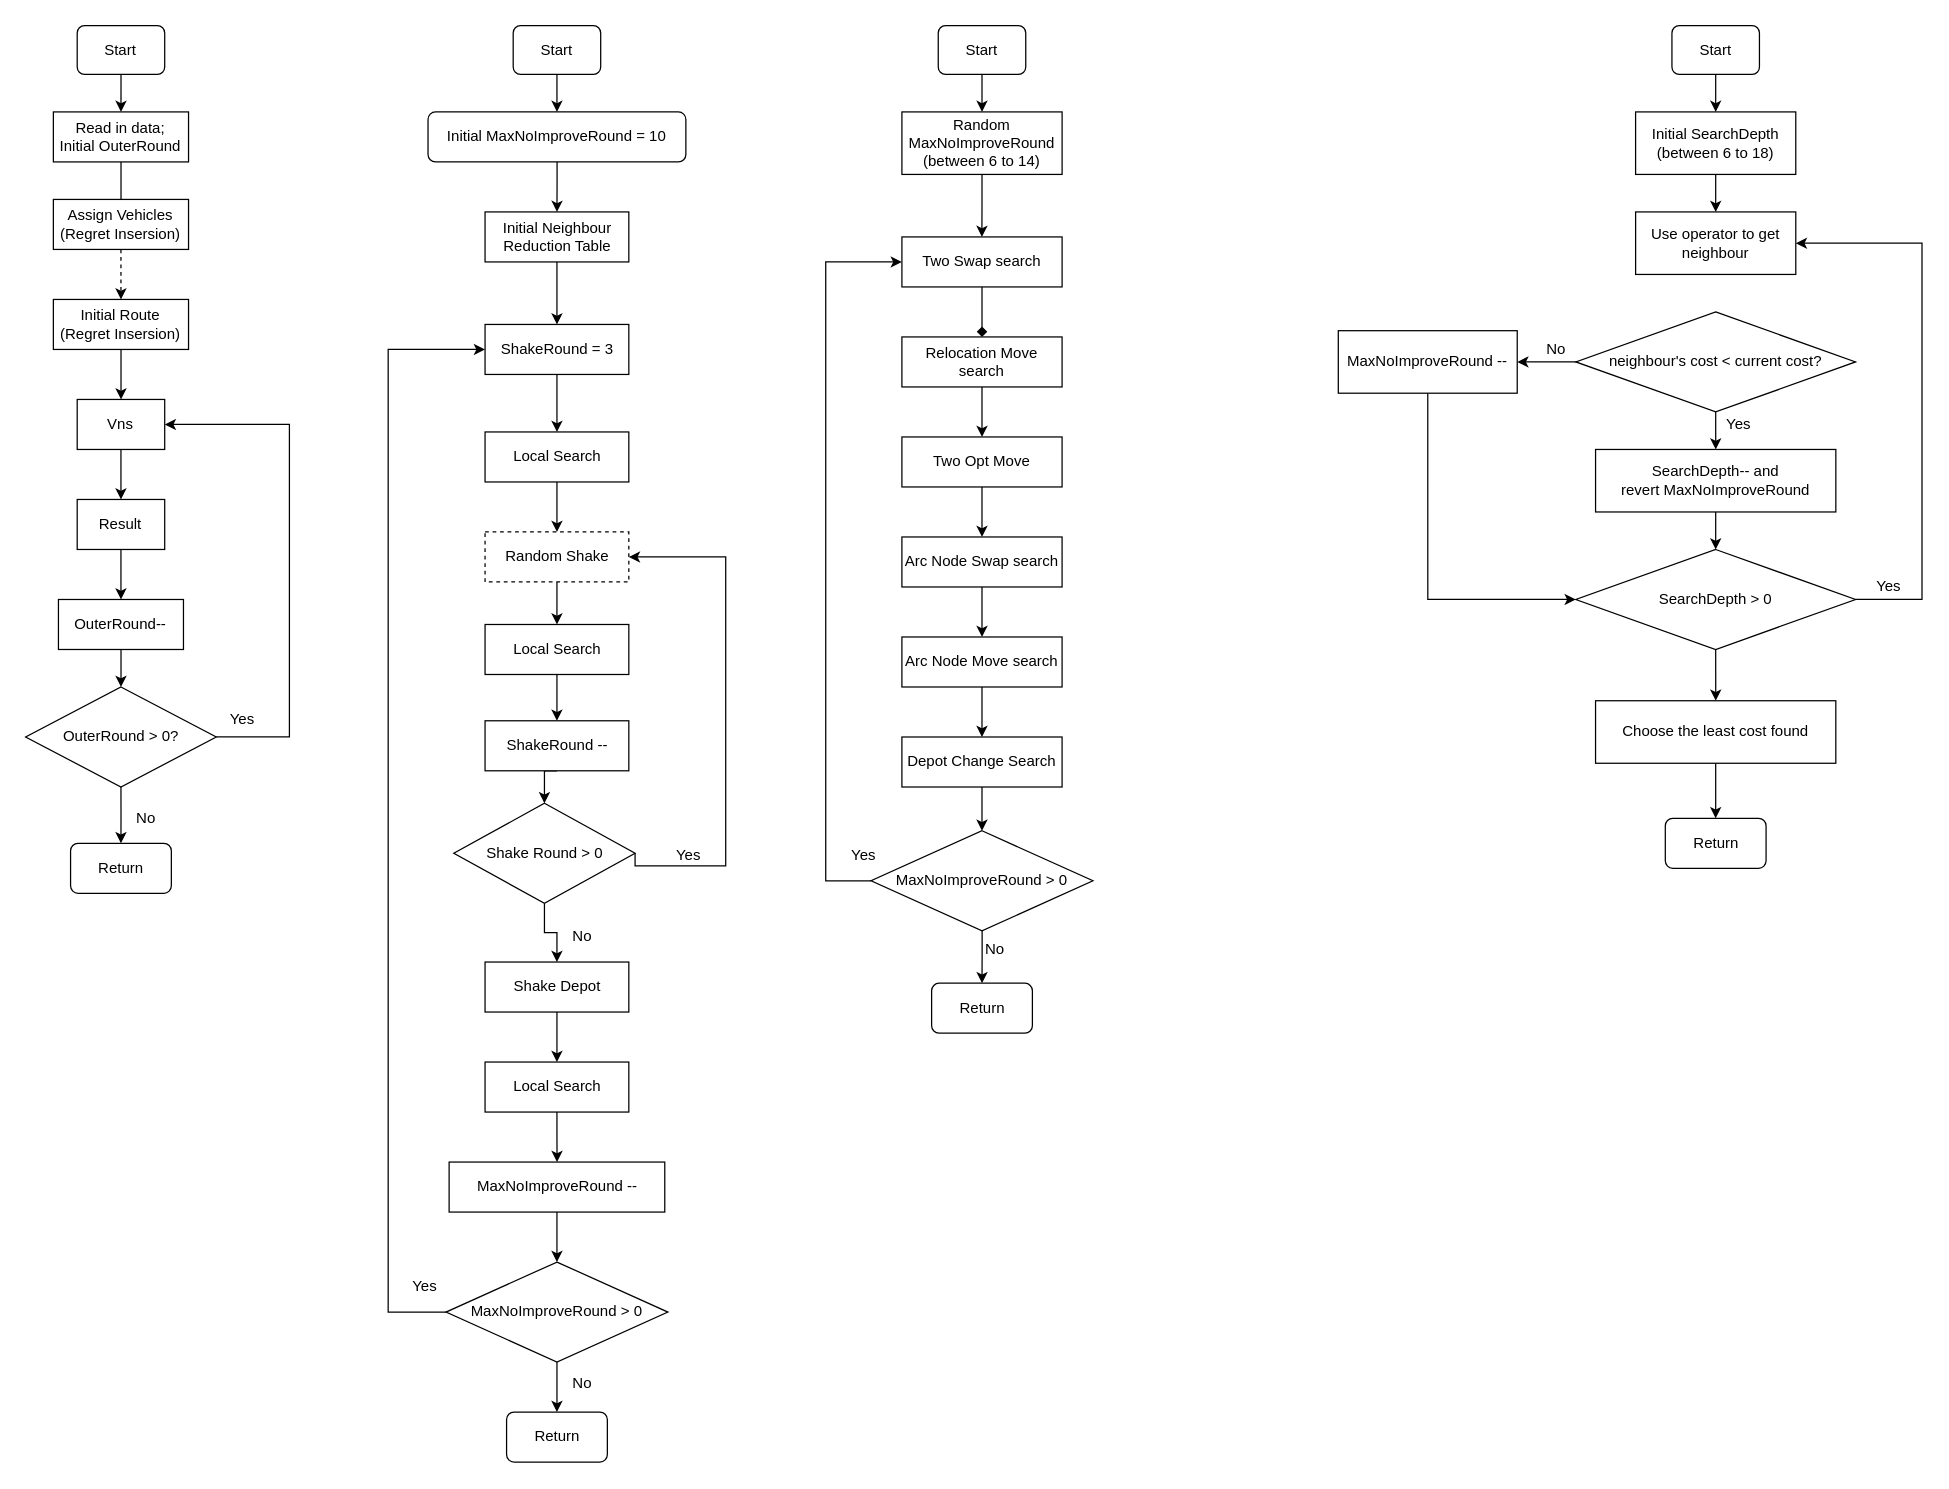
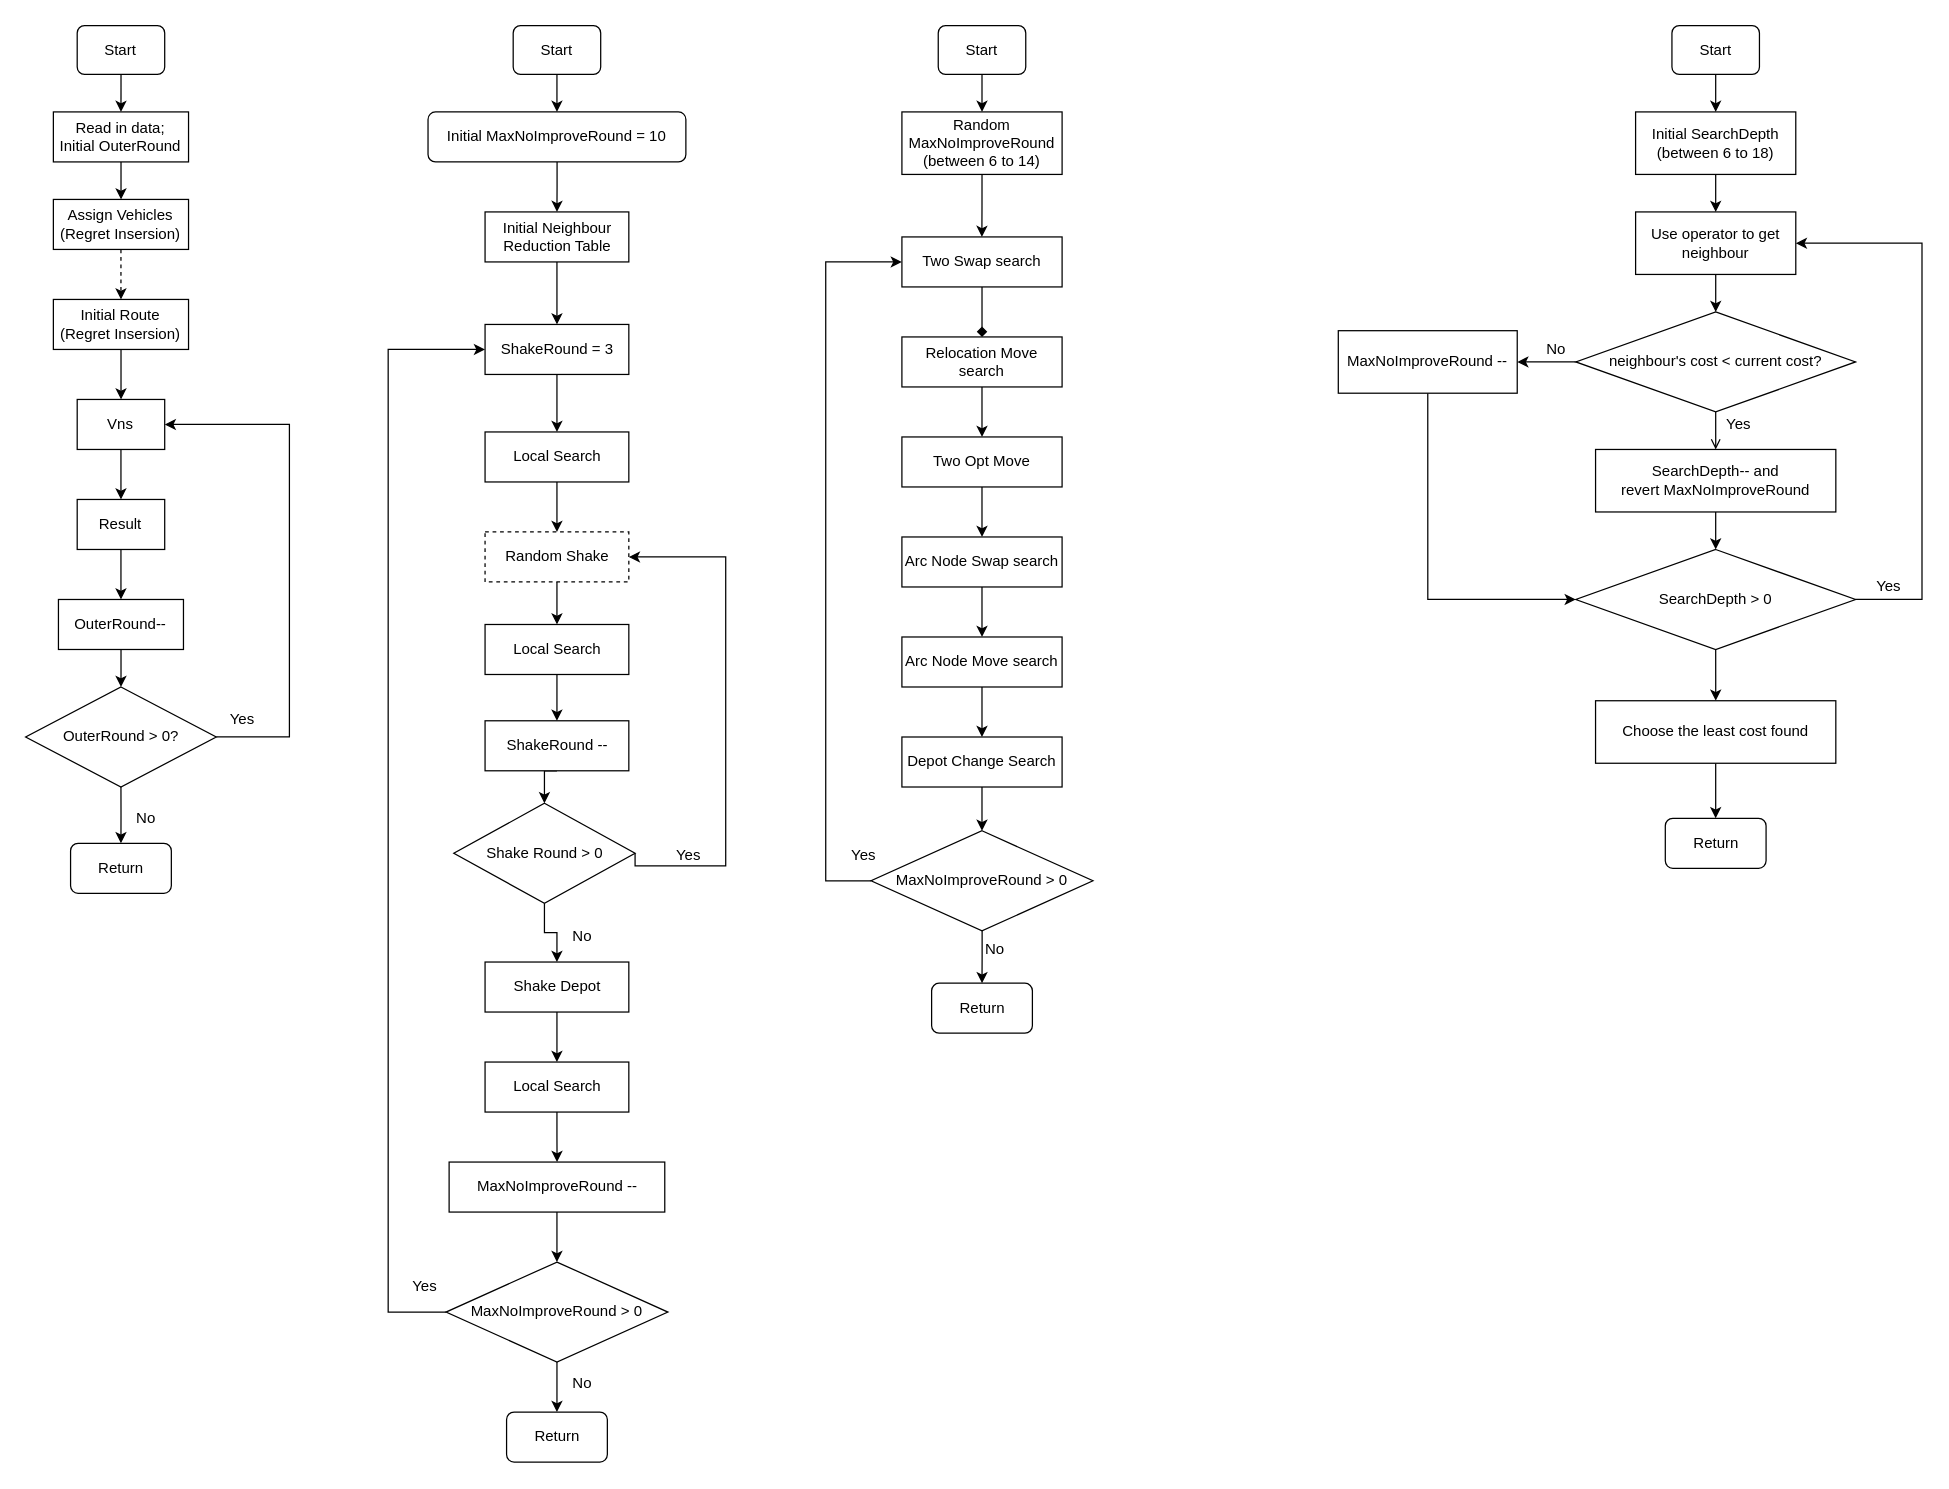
- <mxCell id="20" value="" style="edgeStyle=orthogonalEdgeStyle;rounded=0;orthogonalLoop=1;jettySize=auto;html=1;endArrow=none;" edge="1" parent="1" source="21" target="23"><mxGeometry relative="1" as="geometry" /></mxCell>
+ <mxCell id="20" value="" style="edgeStyle=orthogonalEdgeStyle;rounded=0;orthogonalLoop=1;jettySize=auto;html=1;" edge="1" parent="1" source="21" target="23"><mxGeometry relative="1" as="geometry" /></mxCell>
+ <mxCell id="79" value="" style="edgeStyle=orthogonalEdgeStyle;rounded=0;orthogonalLoop=1;jettySize=auto;html=1;entryX=0.5;entryY=0;entryDx=0;entryDy=0;" edge="1" parent="1" source="80" target="85"><mxGeometry relative="1" as="geometry"><mxPoint x="1371.88" y="249" as="targetPoint" /></mxGeometry></mxCell>
- <mxCell id="83" style="edgeStyle=orthogonalEdgeStyle;rounded=0;orthogonalLoop=1;jettySize=auto;html=1;exitX=0.5;exitY=1;exitDx=0;exitDy=0;" edge="1" parent="1" source="85" target="87"><mxGeometry relative="1" as="geometry" /></mxCell>
+ <mxCell id="83" style="edgeStyle=orthogonalEdgeStyle;rounded=0;orthogonalLoop=1;jettySize=auto;html=1;exitX=0.5;exitY=1;exitDx=0;exitDy=0;endArrow=open;" edge="1" parent="1" source="85" target="87"><mxGeometry relative="1" as="geometry" /></mxCell>
